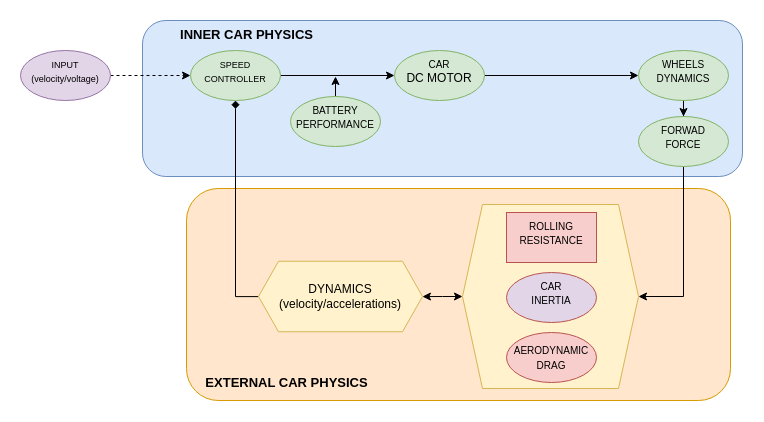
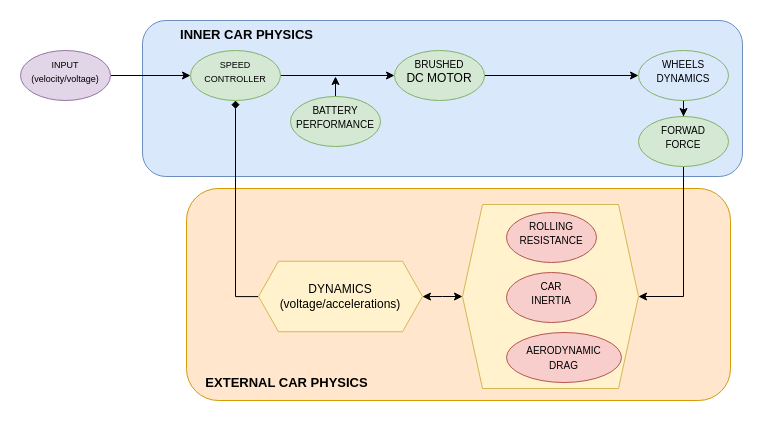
- <mxCell id="9" value="&lt;font size=&quot;1&quot;&gt;CAR&lt;br&gt;&lt;/font&gt;DC MOTOR" style="ellipse;whiteSpace=wrap;html=1;verticalAlign=top;fillColor=#d5e8d4;strokeColor=#82b366;" vertex="1" parent="1"><mxGeometry x="394" y="50" width="90" height="50" as="geometry" /></mxCell>
+ <mxCell id="9" value="&lt;font size=&quot;1&quot;&gt;BRUSHED&lt;br&gt;&lt;/font&gt;DC MOTOR" style="ellipse;whiteSpace=wrap;html=1;verticalAlign=top;fillColor=#d5e8d4;strokeColor=#82b366;" vertex="1" parent="1"><mxGeometry x="394" y="50" width="90" height="50" as="geometry" /></mxCell>
- <mxCell id="4" value="" style="edgeStyle=orthogonalEdgeStyle;rounded=0;orthogonalLoop=1;jettySize=auto;html=1;dashed=1;" edge="1" parent="1" source="5" target="7"><mxGeometry relative="1" as="geometry" /></mxCell>
+ <mxCell id="4" value="" style="edgeStyle=orthogonalEdgeStyle;rounded=0;orthogonalLoop=1;jettySize=auto;html=1;" edge="1" parent="1" source="5" target="7"><mxGeometry relative="1" as="geometry" /></mxCell>
- <mxCell id="11" value="&lt;font size=&quot;1&quot;&gt;WHEELS&lt;br&gt;DYNAMICS&lt;br&gt;&lt;/font&gt;" style="ellipse;whiteSpace=wrap;html=1;verticalAlign=top;fillColor=#d5e8d4;strokeColor=#82b366;" vertex="1" parent="1"><mxGeometry x="638" y="50" width="90" height="50" as="geometry" /></mxCell>
+ <mxCell id="11" value="&lt;font size=&quot;1&quot;&gt;WHEELS&lt;br&gt;DYNAMICS&lt;br&gt;&lt;/font&gt;" style="ellipse;whiteSpace=wrap;html=1;verticalAlign=top;fillColor=#dae8fc;strokeColor=#82b366;" vertex="1" parent="1"><mxGeometry x="638" y="50" width="90" height="50" as="geometry" /></mxCell>
- <mxCell id="19" value="&lt;font size=&quot;1&quot;&gt;ROLLING&lt;br&gt;RESISTANCE&lt;br&gt;&lt;/font&gt;" style="whiteSpace=wrap;html=1;verticalAlign=top;fillColor=#f8cecc;strokeColor=#b85450;rounded=0;" vertex="1" parent="17"><mxGeometry x="44" y="8" width="90" height="50" as="geometry" /></mxCell>
+ <mxCell id="19" value="&lt;font size=&quot;1&quot;&gt;ROLLING&lt;br&gt;RESISTANCE&lt;br&gt;&lt;/font&gt;" style="ellipse;whiteSpace=wrap;html=1;verticalAlign=top;fillColor=#f8cecc;strokeColor=#b85450;" vertex="1" parent="17"><mxGeometry x="44" y="8" width="90" height="50" as="geometry" /></mxCell>
- <mxCell id="23" value="DYNAMICS&lt;br&gt;(velocity/accelerations)" style="shape=hexagon;perimeter=hexagonPerimeter2;whiteSpace=wrap;html=1;fixedSize=1;fillColor=#fff2cc;strokeColor=#d6b656;" vertex="1" parent="1"><mxGeometry x="258" y="260.75" width="164" height="70.5" as="geometry" /></mxCell>
+ <mxCell id="23" value="DYNAMICS&lt;br&gt;(voltage/accelerations)" style="shape=hexagon;perimeter=hexagonPerimeter2;whiteSpace=wrap;html=1;fixedSize=1;fillColor=#fff2cc;strokeColor=#d6b656;" vertex="1" parent="1"><mxGeometry x="258" y="260.75" width="164" height="70.5" as="geometry" /></mxCell>
- <mxCell id="20" value="&lt;font size=&quot;1&quot;&gt;CAR&lt;br&gt;INERTIA&lt;br&gt;&lt;/font&gt;" style="ellipse;whiteSpace=wrap;html=1;verticalAlign=top;fillColor=#e1d5e7;strokeColor=#b85450;" vertex="1" parent="17"><mxGeometry x="44" y="68" width="90" height="50" as="geometry" /></mxCell>
+ <mxCell id="20" value="&lt;font size=&quot;1&quot;&gt;CAR&lt;br&gt;INERTIA&lt;br&gt;&lt;/font&gt;" style="ellipse;whiteSpace=wrap;html=1;verticalAlign=top;fillColor=#f8cecc;strokeColor=#b85450;" vertex="1" parent="17"><mxGeometry x="44" y="68" width="90" height="50" as="geometry" /></mxCell>
- <mxCell id="21" value="&lt;font size=&quot;1&quot;&gt;AERODYNAMIC&lt;br&gt;DRAG&lt;br&gt;&lt;/font&gt;" style="ellipse;whiteSpace=wrap;html=1;verticalAlign=middle;fillColor=#f8cecc;strokeColor=#b85450;" vertex="1" parent="17"><mxGeometry x="44" y="128" width="90" height="50" as="geometry" /></mxCell>
+ <mxCell id="21" value="&lt;font size=&quot;1&quot;&gt;AERODYNAMIC&lt;br&gt;DRAG&lt;br&gt;&lt;/font&gt;" style="ellipse;whiteSpace=wrap;html=1;verticalAlign=middle;fillColor=#f8cecc;strokeColor=#b85450;" vertex="1" parent="17"><mxGeometry x="44" y="128" width="115" height="50" as="geometry" /></mxCell>
